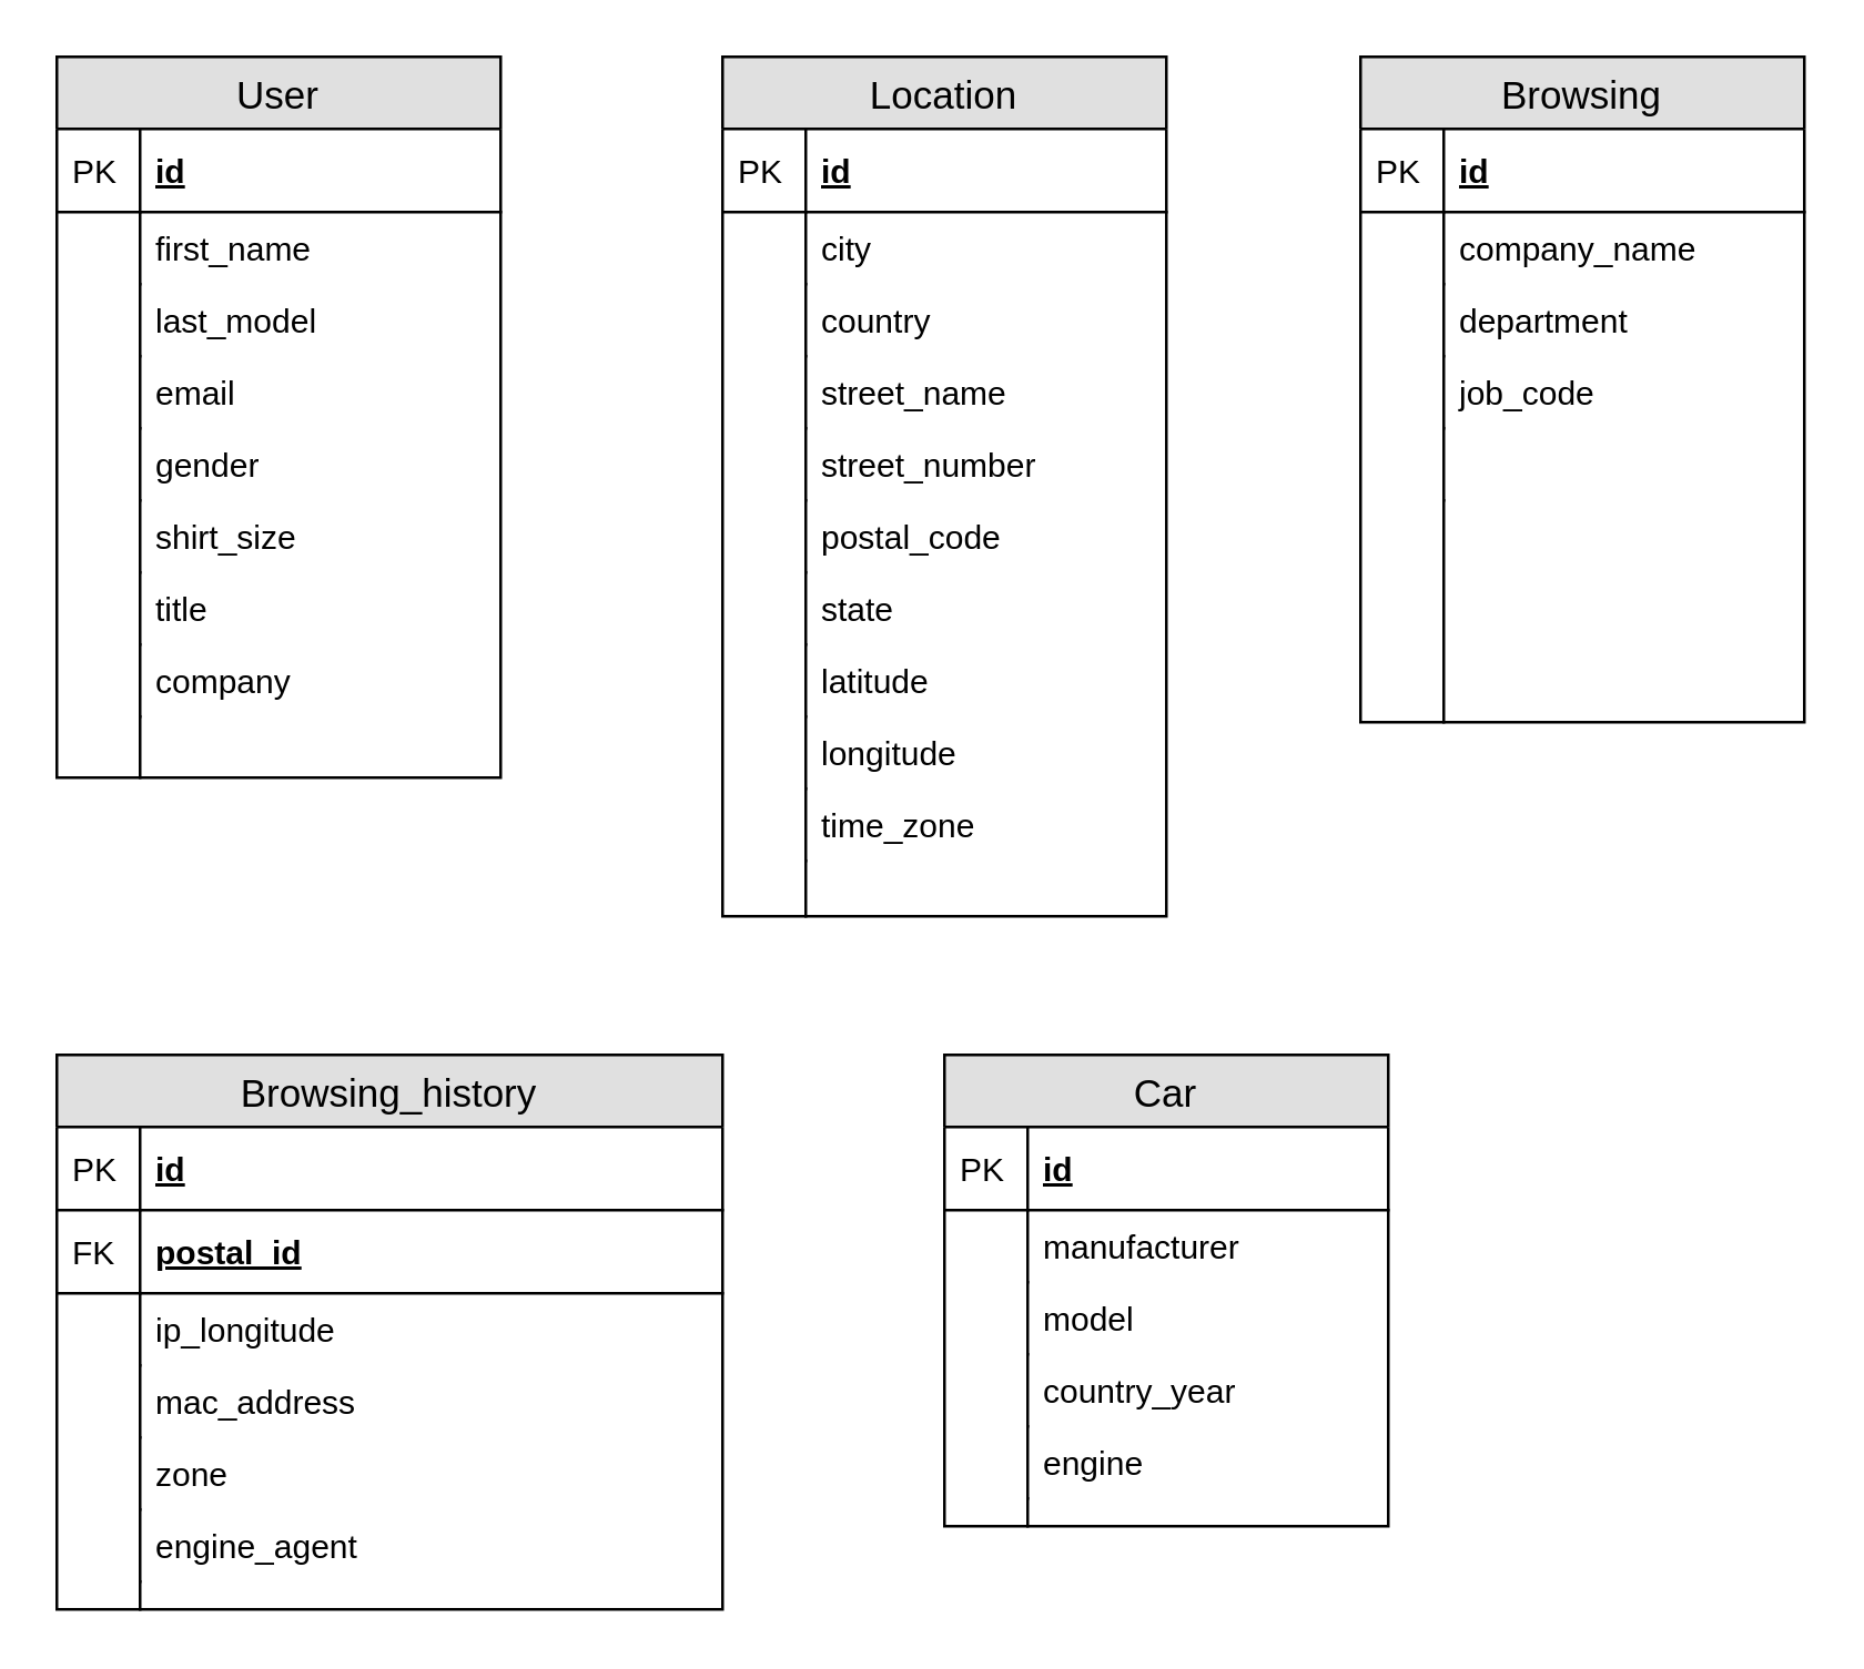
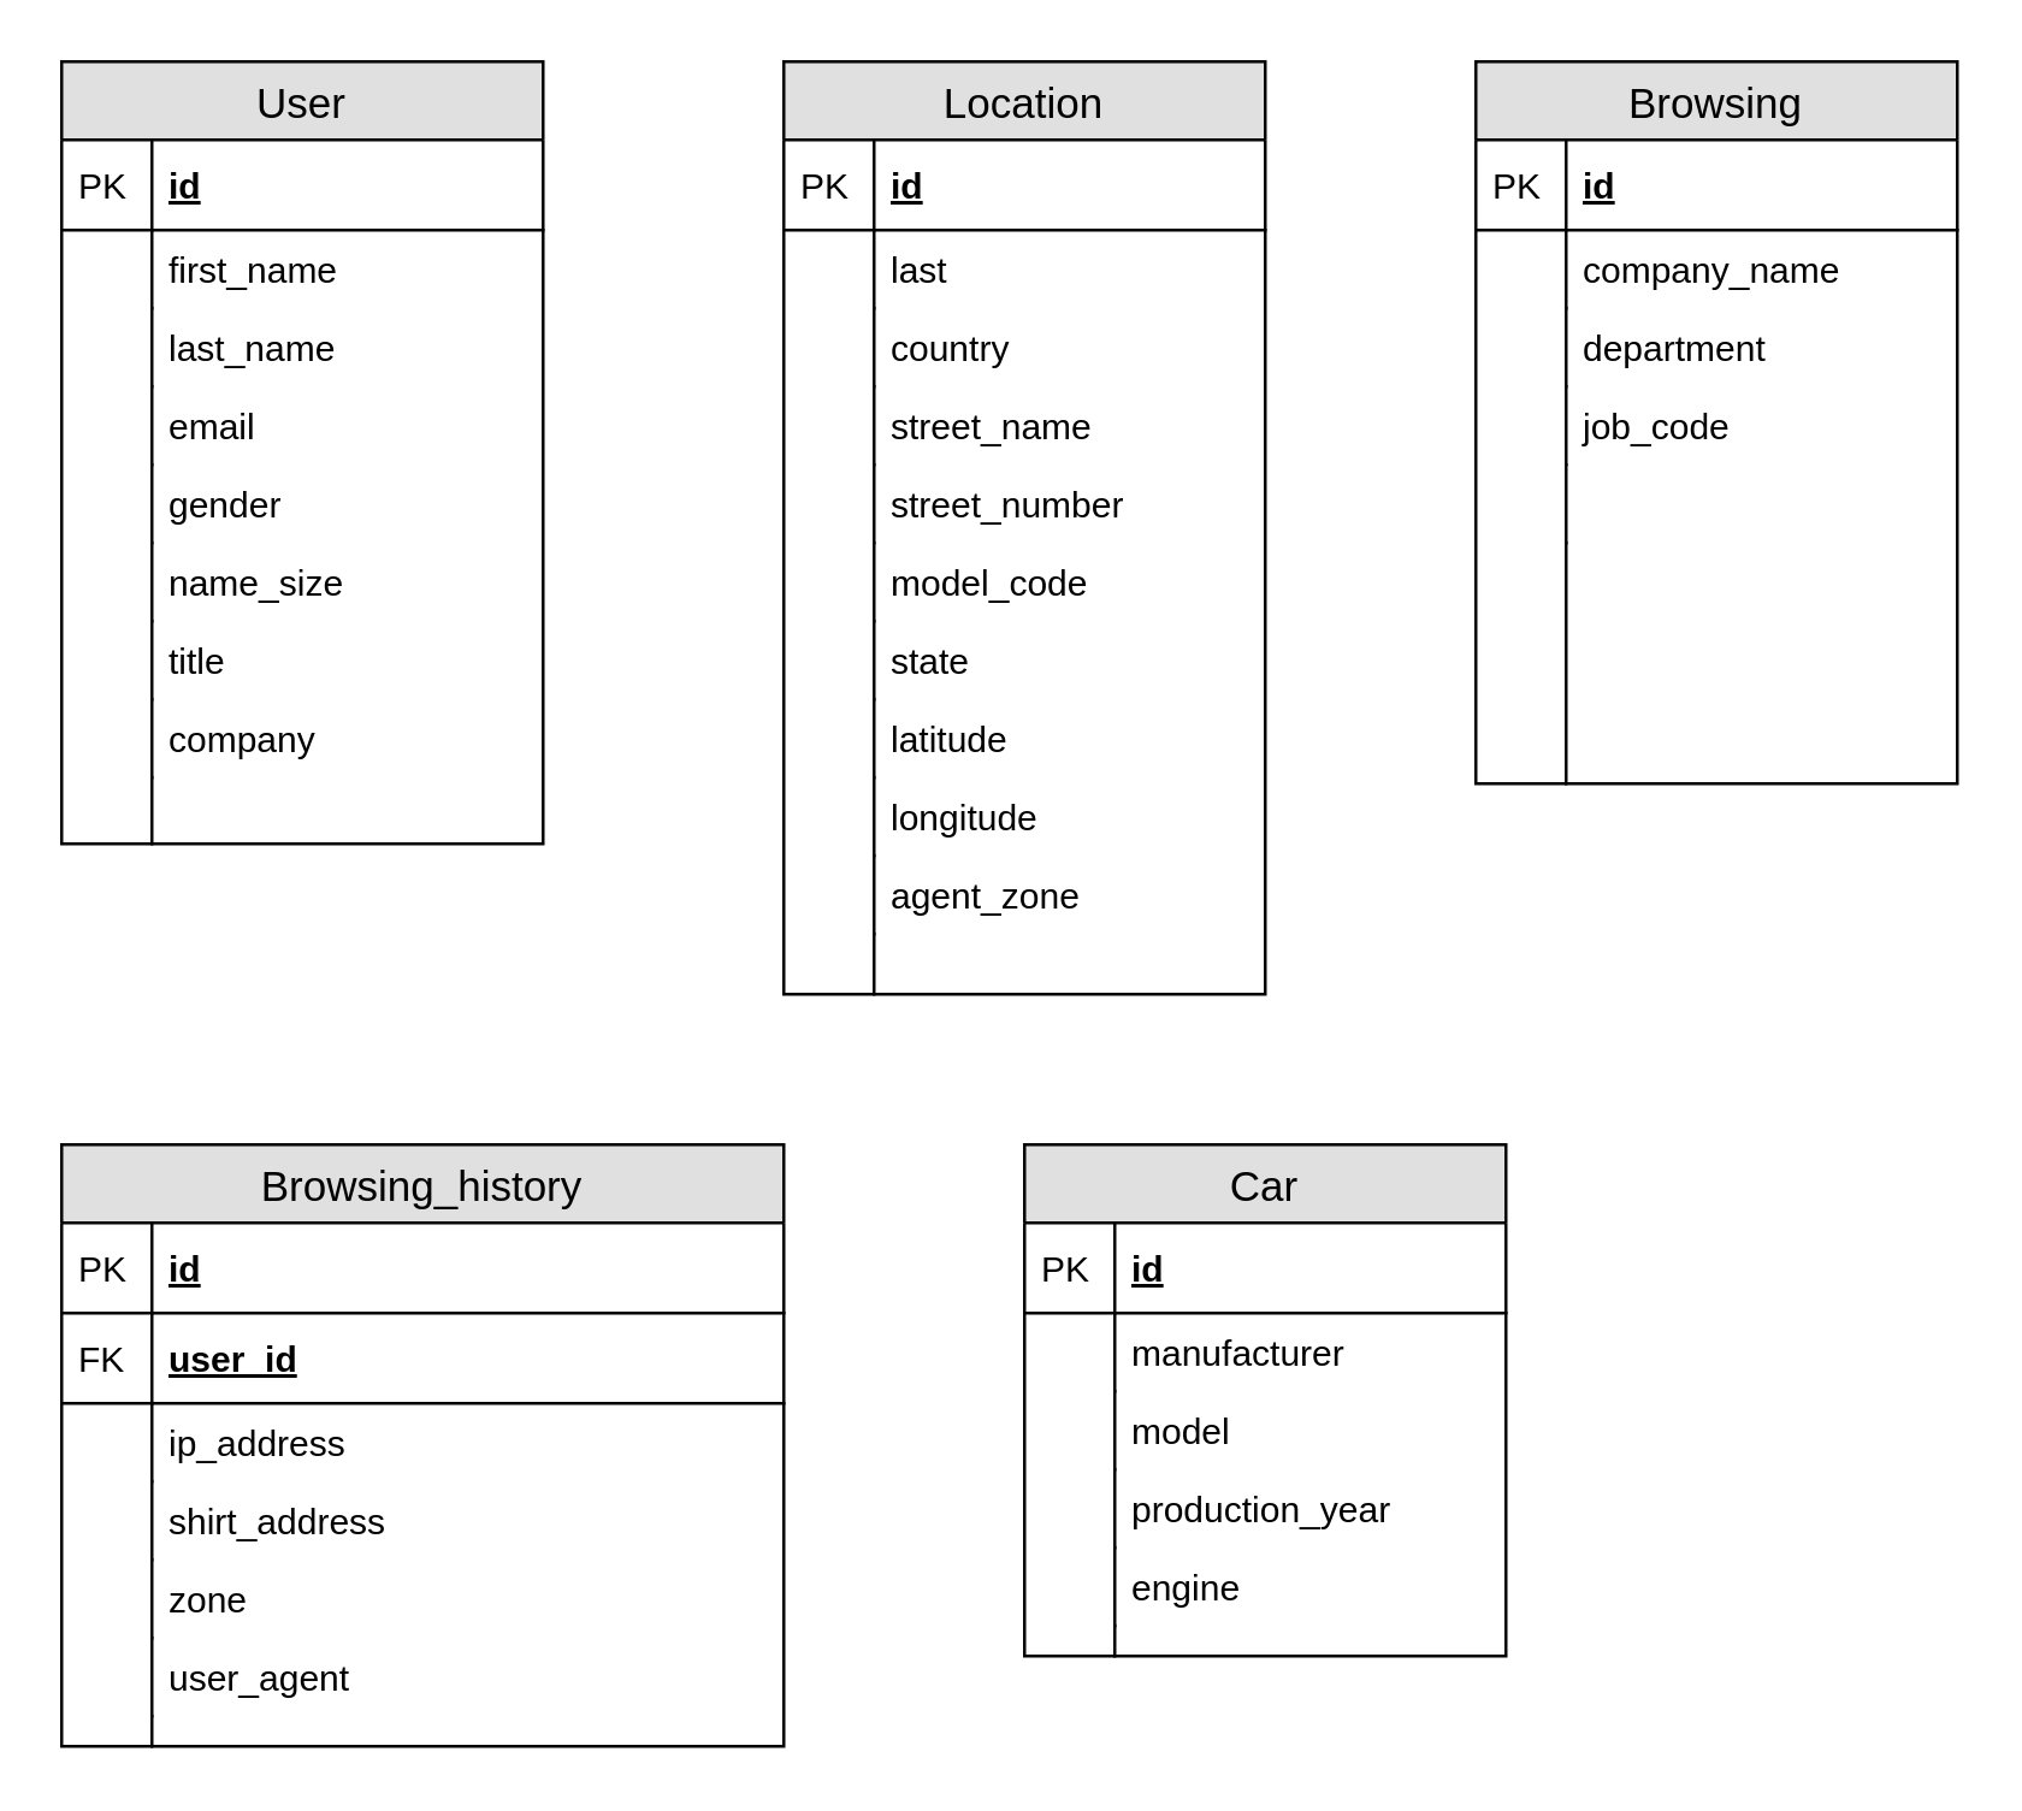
- <mxCell id="24" value="city" style="shape=partialRectangle;top=0;left=0;right=0;bottom=0;align=left;verticalAlign=top;fillColor=none;spacingLeft=34;spacingRight=4;overflow=hidden;rotatable=0;points=[[0,0.5],[1,0.5]];portConstraint=eastwest;dropTarget=0;fontSize=12;" vertex="1" parent="21"><mxGeometry y="56" width="160" height="26" as="geometry" /></mxCell>
+ <mxCell id="24" value="last" style="shape=partialRectangle;top=0;left=0;right=0;bottom=0;align=left;verticalAlign=top;fillColor=none;spacingLeft=34;spacingRight=4;overflow=hidden;rotatable=0;points=[[0,0.5],[1,0.5]];portConstraint=eastwest;dropTarget=0;fontSize=12;" vertex="1" parent="21"><mxGeometry y="56" width="160" height="26" as="geometry" /></mxCell>
- <mxCell id="7" value="last_model" style="shape=partialRectangle;top=0;left=0;right=0;bottom=0;align=left;verticalAlign=top;fillColor=none;spacingLeft=34;spacingRight=4;overflow=hidden;rotatable=0;points=[[0,0.5],[1,0.5]];portConstraint=eastwest;dropTarget=0;fontSize=12;" vertex="1" parent="2"><mxGeometry y="82" width="160" height="26" as="geometry" /></mxCell>
+ <mxCell id="7" value="last_name" style="shape=partialRectangle;top=0;left=0;right=0;bottom=0;align=left;verticalAlign=top;fillColor=none;spacingLeft=34;spacingRight=4;overflow=hidden;rotatable=0;points=[[0,0.5],[1,0.5]];portConstraint=eastwest;dropTarget=0;fontSize=12;" vertex="1" parent="2"><mxGeometry y="82" width="160" height="26" as="geometry" /></mxCell>
- <mxCell id="13" value="shirt_size" style="shape=partialRectangle;top=0;left=0;right=0;bottom=0;align=left;verticalAlign=top;fillColor=none;spacingLeft=34;spacingRight=4;overflow=hidden;rotatable=0;points=[[0,0.5],[1,0.5]];portConstraint=eastwest;dropTarget=0;fontSize=12;" vertex="1" parent="2"><mxGeometry y="160" width="160" height="26" as="geometry" /></mxCell>
+ <mxCell id="13" value="name_size" style="shape=partialRectangle;top=0;left=0;right=0;bottom=0;align=left;verticalAlign=top;fillColor=none;spacingLeft=34;spacingRight=4;overflow=hidden;rotatable=0;points=[[0,0.5],[1,0.5]];portConstraint=eastwest;dropTarget=0;fontSize=12;" vertex="1" parent="2"><mxGeometry y="160" width="160" height="26" as="geometry" /></mxCell>
- <mxCell id="32" value="postal_code" style="shape=partialRectangle;top=0;left=0;right=0;bottom=0;align=left;verticalAlign=top;fillColor=none;spacingLeft=34;spacingRight=4;overflow=hidden;rotatable=0;points=[[0,0.5],[1,0.5]];portConstraint=eastwest;dropTarget=0;fontSize=12;" vertex="1" parent="21"><mxGeometry y="160" width="160" height="26" as="geometry" /></mxCell>
+ <mxCell id="32" value="model_code" style="shape=partialRectangle;top=0;left=0;right=0;bottom=0;align=left;verticalAlign=top;fillColor=none;spacingLeft=34;spacingRight=4;overflow=hidden;rotatable=0;points=[[0,0.5],[1,0.5]];portConstraint=eastwest;dropTarget=0;fontSize=12;" vertex="1" parent="21"><mxGeometry y="160" width="160" height="26" as="geometry" /></mxCell>
- <mxCell id="40" value="time_zone" style="shape=partialRectangle;top=0;left=0;right=0;bottom=0;align=left;verticalAlign=top;fillColor=none;spacingLeft=34;spacingRight=4;overflow=hidden;rotatable=0;points=[[0,0.5],[1,0.5]];portConstraint=eastwest;dropTarget=0;fontSize=12;" vertex="1" parent="21"><mxGeometry y="264" width="160" height="26" as="geometry" /></mxCell>
+ <mxCell id="40" value="agent_zone" style="shape=partialRectangle;top=0;left=0;right=0;bottom=0;align=left;verticalAlign=top;fillColor=none;spacingLeft=34;spacingRight=4;overflow=hidden;rotatable=0;points=[[0,0.5],[1,0.5]];portConstraint=eastwest;dropTarget=0;fontSize=12;" vertex="1" parent="21"><mxGeometry y="264" width="160" height="26" as="geometry" /></mxCell>
- <mxCell id="60" value="postal_id" style="shape=partialRectangle;top=0;left=0;right=0;bottom=1;align=left;verticalAlign=middle;fillColor=none;spacingLeft=34;spacingRight=4;overflow=hidden;rotatable=0;points=[[0,0.5],[1,0.5]];portConstraint=eastwest;dropTarget=0;fontStyle=5;fontSize=12;" vertex="1" parent="57"><mxGeometry y="56" width="240" height="30" as="geometry" /></mxCell>
+ <mxCell id="60" value="user_id" style="shape=partialRectangle;top=0;left=0;right=0;bottom=1;align=left;verticalAlign=middle;fillColor=none;spacingLeft=34;spacingRight=4;overflow=hidden;rotatable=0;points=[[0,0.5],[1,0.5]];portConstraint=eastwest;dropTarget=0;fontStyle=5;fontSize=12;" vertex="1" parent="57"><mxGeometry y="56" width="240" height="30" as="geometry" /></mxCell>
- <mxCell id="62" value="ip_longitude" style="shape=partialRectangle;top=0;left=0;right=0;bottom=0;align=left;verticalAlign=top;fillColor=none;spacingLeft=34;spacingRight=4;overflow=hidden;rotatable=0;points=[[0,0.5],[1,0.5]];portConstraint=eastwest;dropTarget=0;fontSize=12;" vertex="1" parent="57"><mxGeometry y="86" width="240" height="26" as="geometry" /></mxCell>
+ <mxCell id="62" value="ip_address" style="shape=partialRectangle;top=0;left=0;right=0;bottom=0;align=left;verticalAlign=top;fillColor=none;spacingLeft=34;spacingRight=4;overflow=hidden;rotatable=0;points=[[0,0.5],[1,0.5]];portConstraint=eastwest;dropTarget=0;fontSize=12;" vertex="1" parent="57"><mxGeometry y="86" width="240" height="26" as="geometry" /></mxCell>
- <mxCell id="79" value="country_year" style="shape=partialRectangle;top=0;left=0;right=0;bottom=0;align=left;verticalAlign=top;fillColor=none;spacingLeft=34;spacingRight=4;overflow=hidden;rotatable=0;points=[[0,0.5],[1,0.5]];portConstraint=eastwest;dropTarget=0;fontSize=12;" vertex="1" parent="72"><mxGeometry y="108" width="160" height="26" as="geometry" /></mxCell>
+ <mxCell id="79" value="production_year" style="shape=partialRectangle;top=0;left=0;right=0;bottom=0;align=left;verticalAlign=top;fillColor=none;spacingLeft=34;spacingRight=4;overflow=hidden;rotatable=0;points=[[0,0.5],[1,0.5]];portConstraint=eastwest;dropTarget=0;fontSize=12;" vertex="1" parent="72"><mxGeometry y="108" width="160" height="26" as="geometry" /></mxCell>
- <mxCell id="64" value="mac_address" style="shape=partialRectangle;top=0;left=0;right=0;bottom=0;align=left;verticalAlign=top;fillColor=none;spacingLeft=34;spacingRight=4;overflow=hidden;rotatable=0;points=[[0,0.5],[1,0.5]];portConstraint=eastwest;dropTarget=0;fontSize=12;" vertex="1" parent="57"><mxGeometry y="112" width="240" height="26" as="geometry" /></mxCell>
+ <mxCell id="64" value="shirt_address" style="shape=partialRectangle;top=0;left=0;right=0;bottom=0;align=left;verticalAlign=top;fillColor=none;spacingLeft=34;spacingRight=4;overflow=hidden;rotatable=0;points=[[0,0.5],[1,0.5]];portConstraint=eastwest;dropTarget=0;fontSize=12;" vertex="1" parent="57"><mxGeometry y="112" width="240" height="26" as="geometry" /></mxCell>
- <mxCell id="68" value="engine_agent" style="shape=partialRectangle;top=0;left=0;right=0;bottom=0;align=left;verticalAlign=top;fillColor=none;spacingLeft=34;spacingRight=4;overflow=hidden;rotatable=0;points=[[0,0.5],[1,0.5]];portConstraint=eastwest;dropTarget=0;fontSize=12;" vertex="1" parent="57"><mxGeometry y="164" width="240" height="26" as="geometry" /></mxCell>
+ <mxCell id="68" value="user_agent" style="shape=partialRectangle;top=0;left=0;right=0;bottom=0;align=left;verticalAlign=top;fillColor=none;spacingLeft=34;spacingRight=4;overflow=hidden;rotatable=0;points=[[0,0.5],[1,0.5]];portConstraint=eastwest;dropTarget=0;fontSize=12;" vertex="1" parent="57"><mxGeometry y="164" width="240" height="26" as="geometry" /></mxCell>
